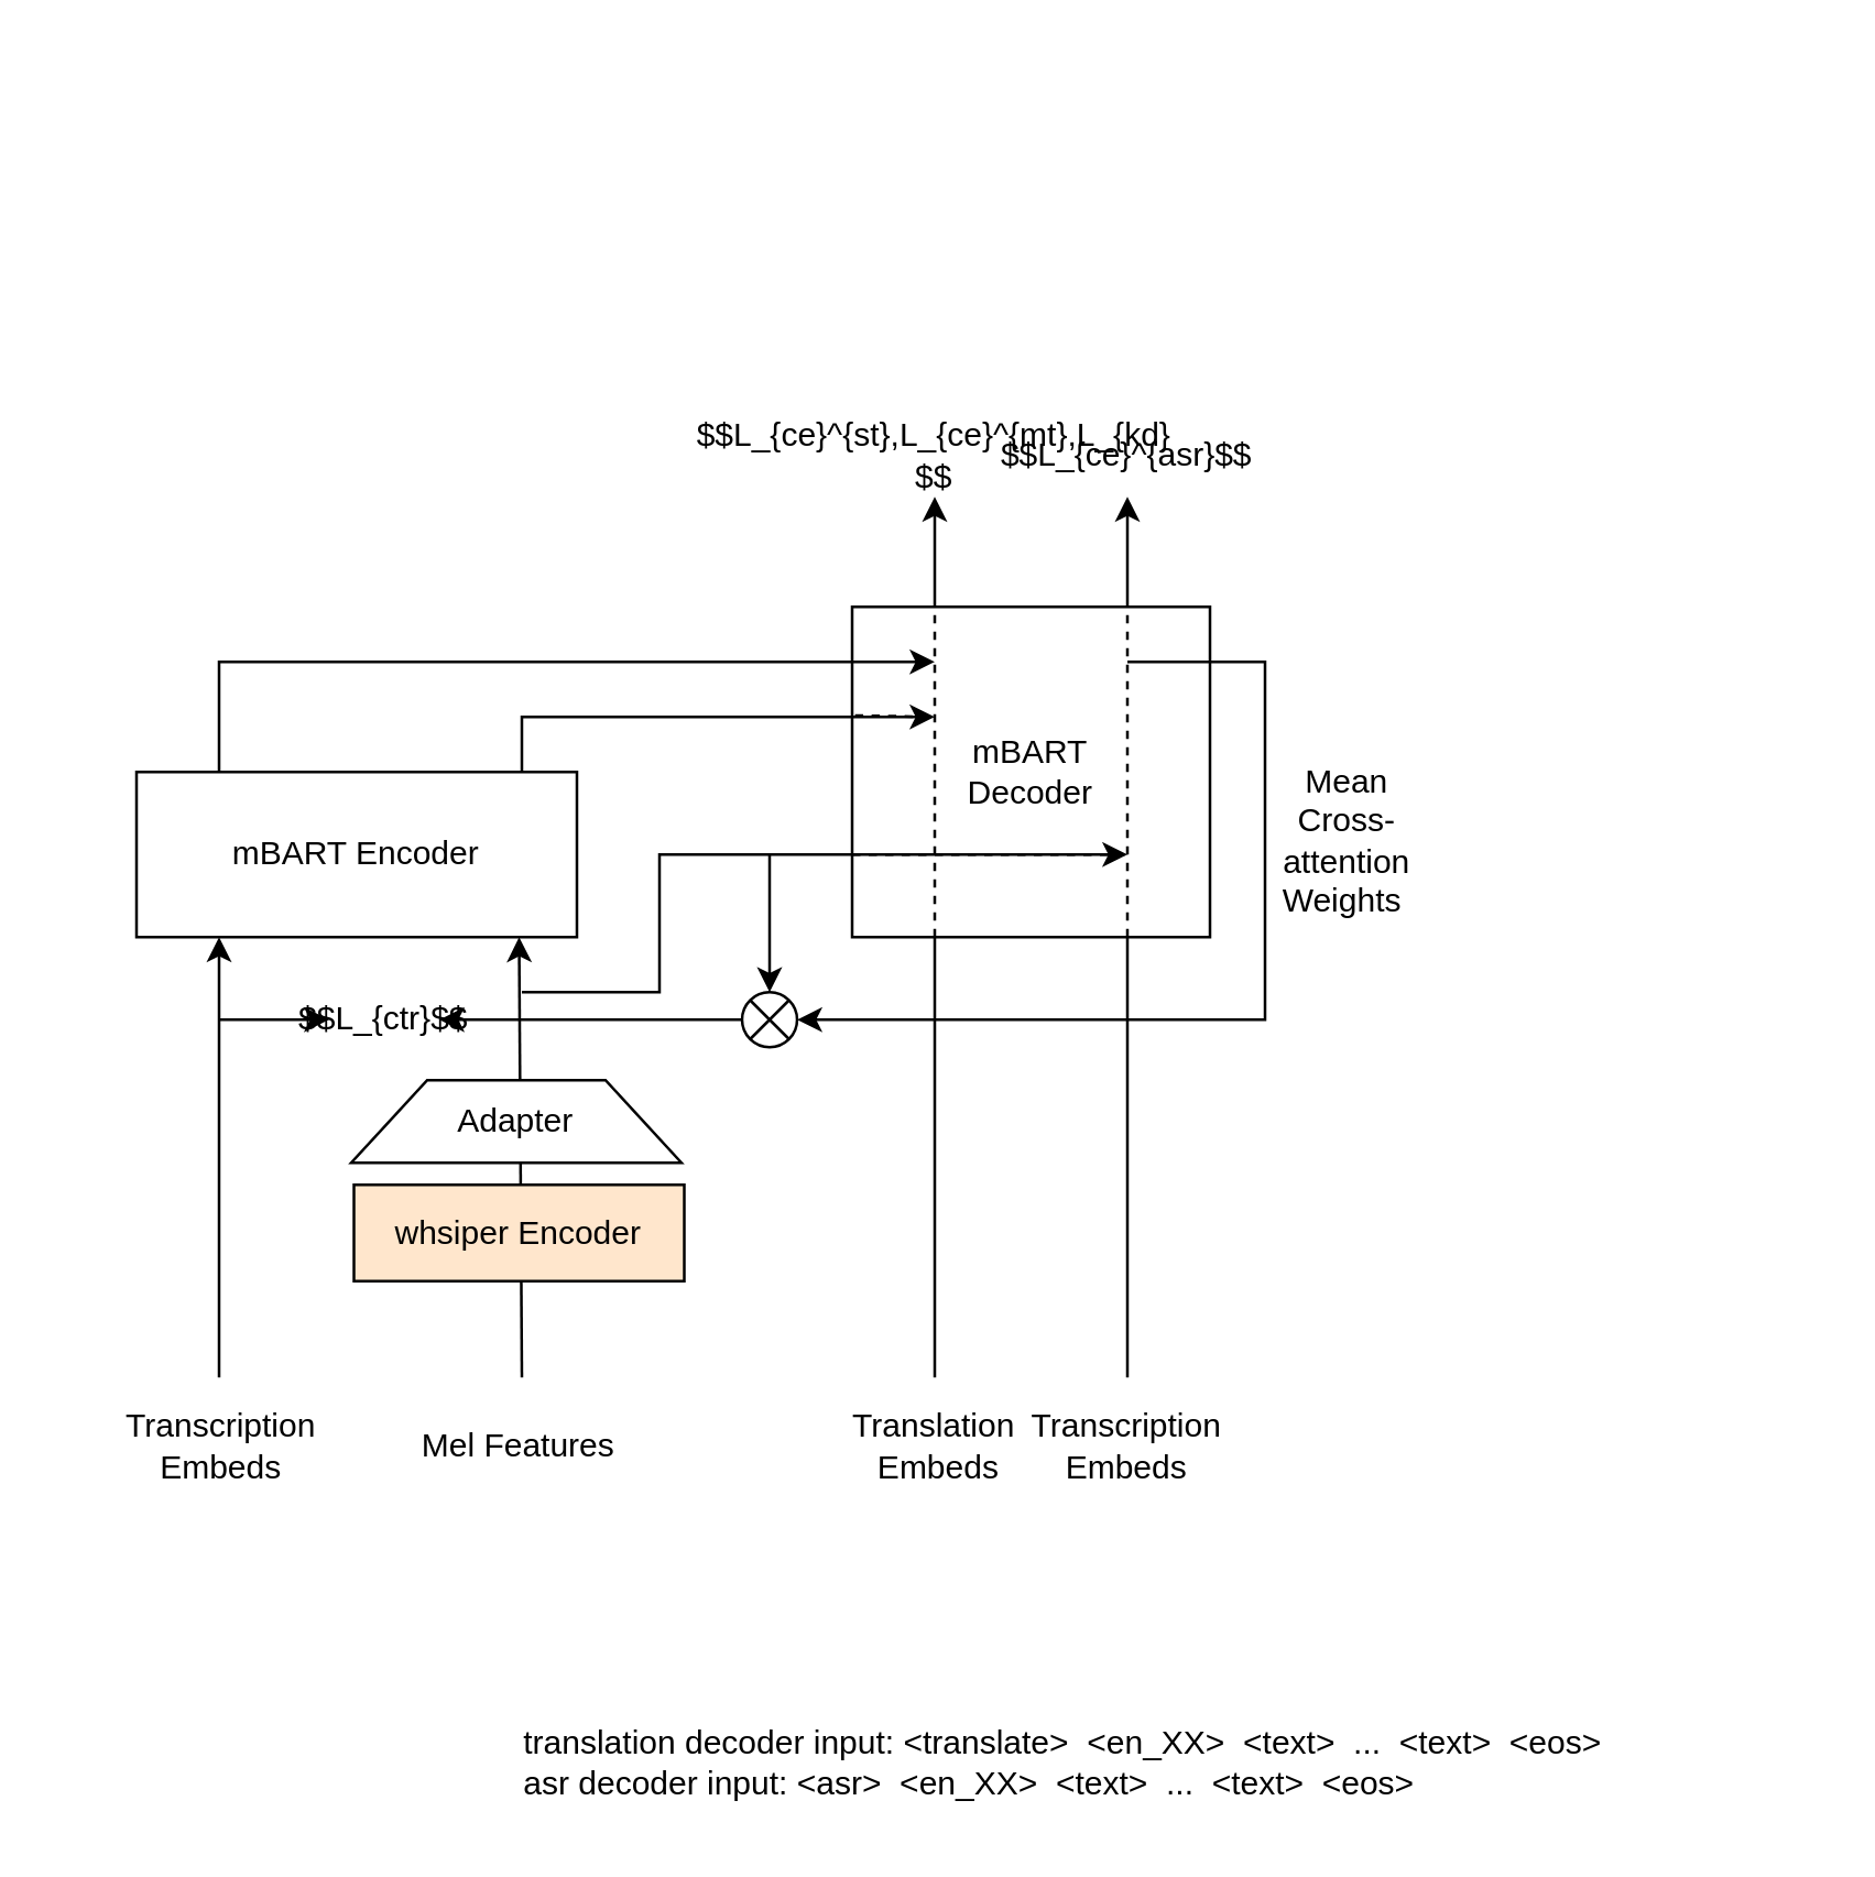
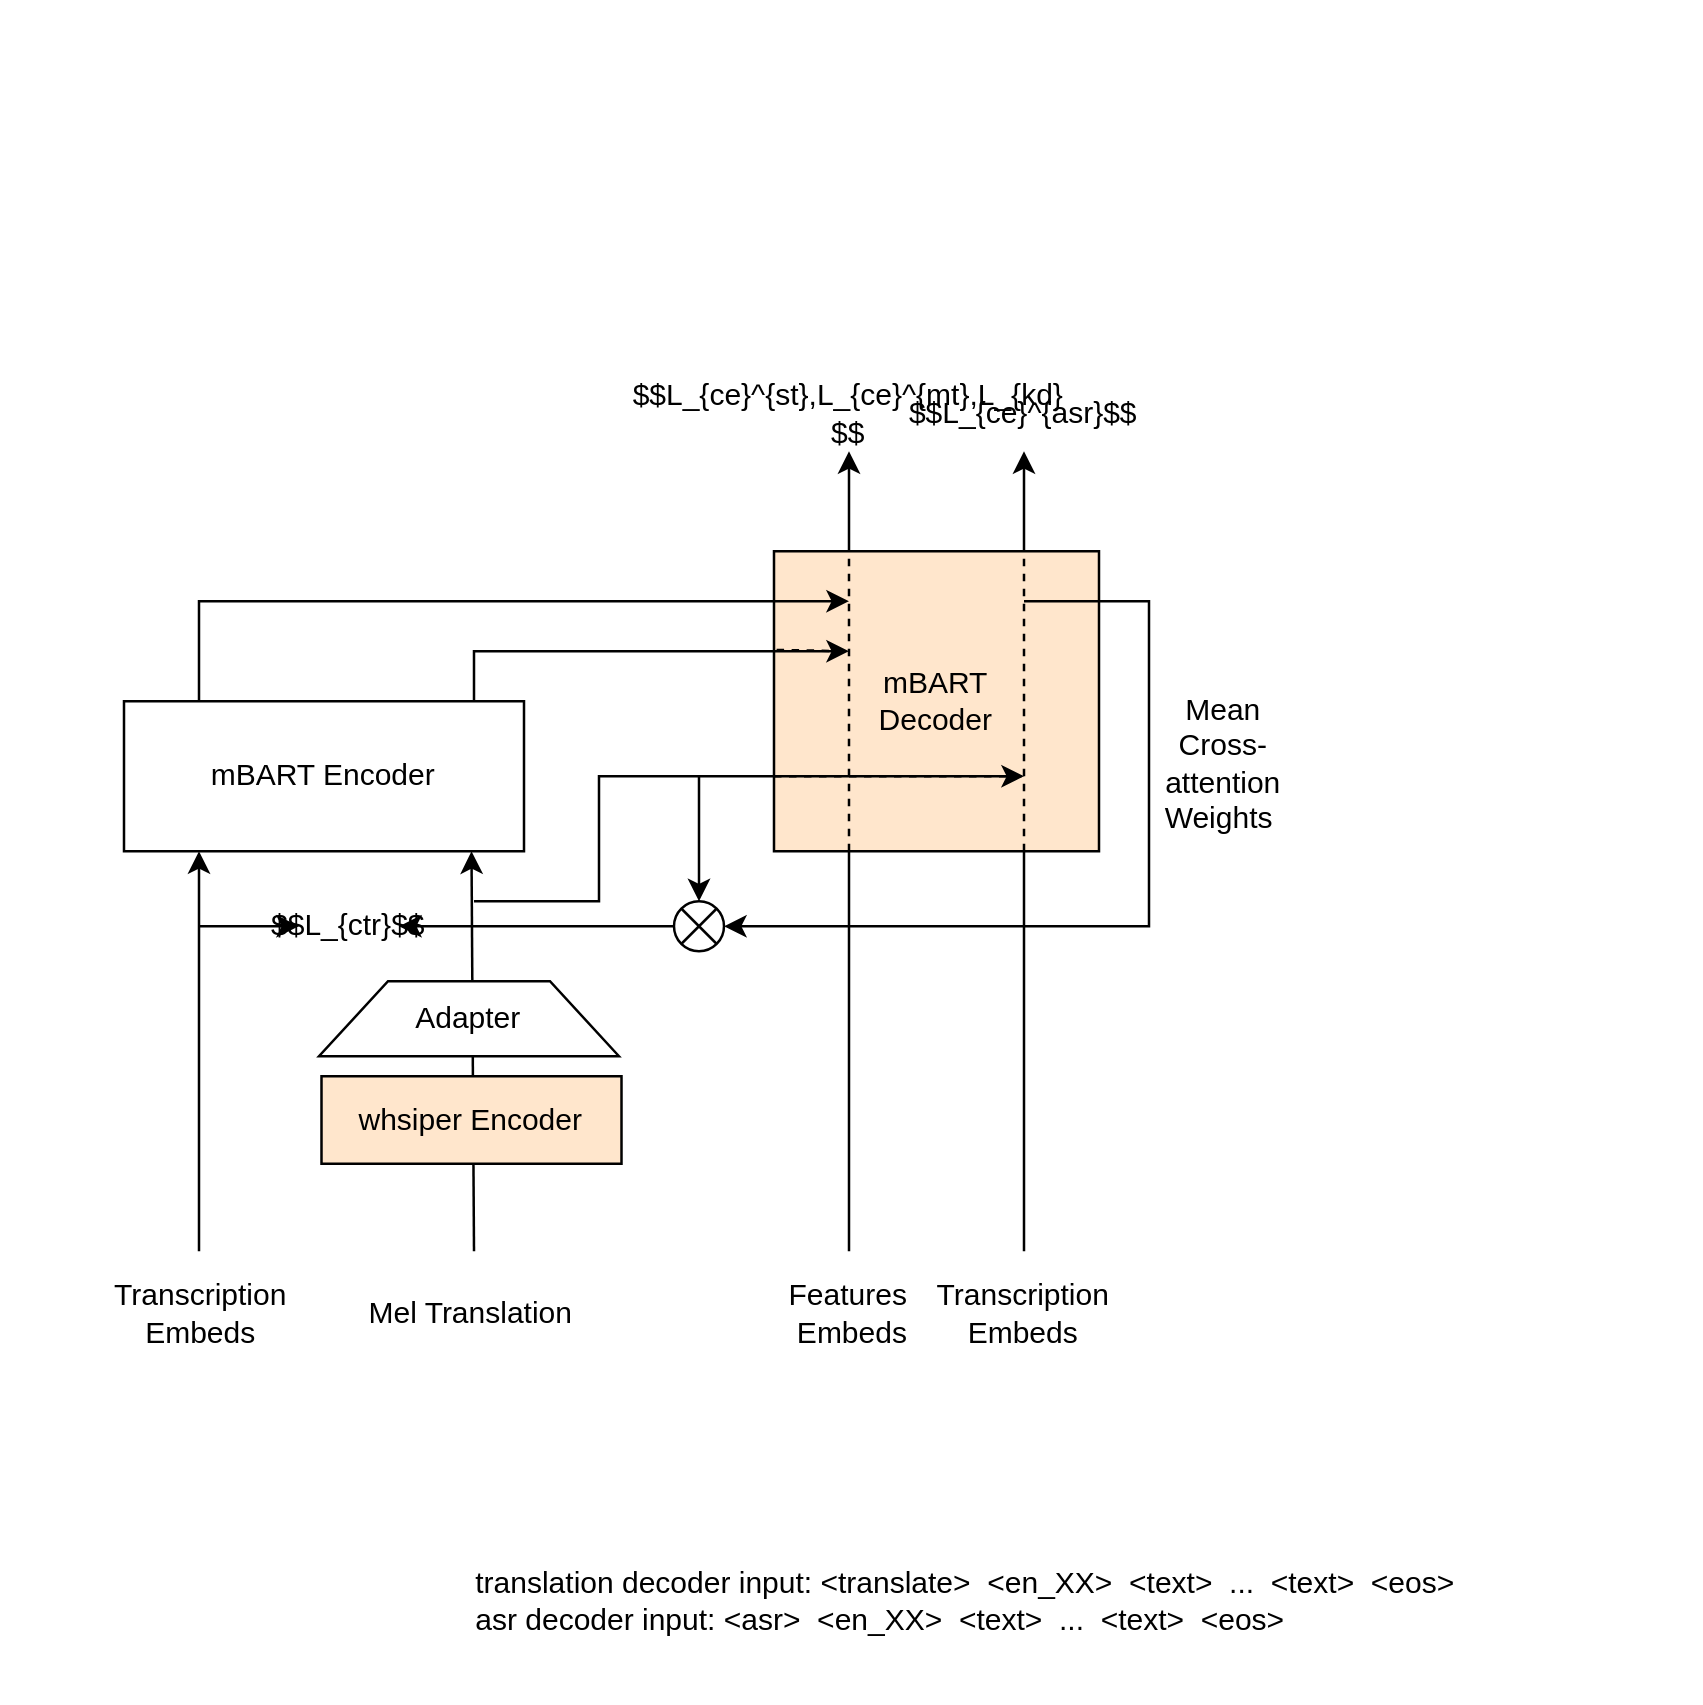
- <mxCell id="9" value="mBART&lt;br&gt;Decoder" style="rounded=0;whiteSpace=wrap;html=1;" parent="1" vertex="1"><mxGeometry x="309" y="220" width="130" height="120" as="geometry" /></mxCell>
+ <mxCell id="9" value="mBART&lt;br&gt;Decoder" style="rounded=0;whiteSpace=wrap;html=1;fillColor=#ffe6cc;" parent="1" vertex="1"><mxGeometry x="309" y="220" width="130" height="120" as="geometry" /></mxCell>
- <mxCell id="6" value="Mel Features" style="text;html=1;strokeColor=none;fillColor=none;align=center;verticalAlign=middle;whiteSpace=wrap;rounded=0;" vertex="1" parent="1"><mxGeometry x="128" y="510" width="120" height="30" as="geometry" /></mxCell>
+ <mxCell id="6" value="Mel Translation" style="text;html=1;strokeColor=none;fillColor=none;align=center;verticalAlign=middle;whiteSpace=wrap;rounded=0;" vertex="1" parent="1"><mxGeometry x="128" y="510" width="120" height="30" as="geometry" /></mxCell>
- <mxCell id="28" value="Translation&lt;br&gt;&amp;nbsp;Embeds" style="text;html=1;strokeColor=none;fillColor=none;align=center;verticalAlign=middle;whiteSpace=wrap;rounded=0;" vertex="1" parent="1"><mxGeometry x="279" y="510" width="120" height="30" as="geometry" /></mxCell>
+ <mxCell id="28" value="Features&lt;br&gt;&amp;nbsp;Embeds" style="text;html=1;strokeColor=none;fillColor=none;align=center;verticalAlign=middle;whiteSpace=wrap;rounded=0;" vertex="1" parent="1"><mxGeometry x="279" y="510" width="120" height="30" as="geometry" /></mxCell>
